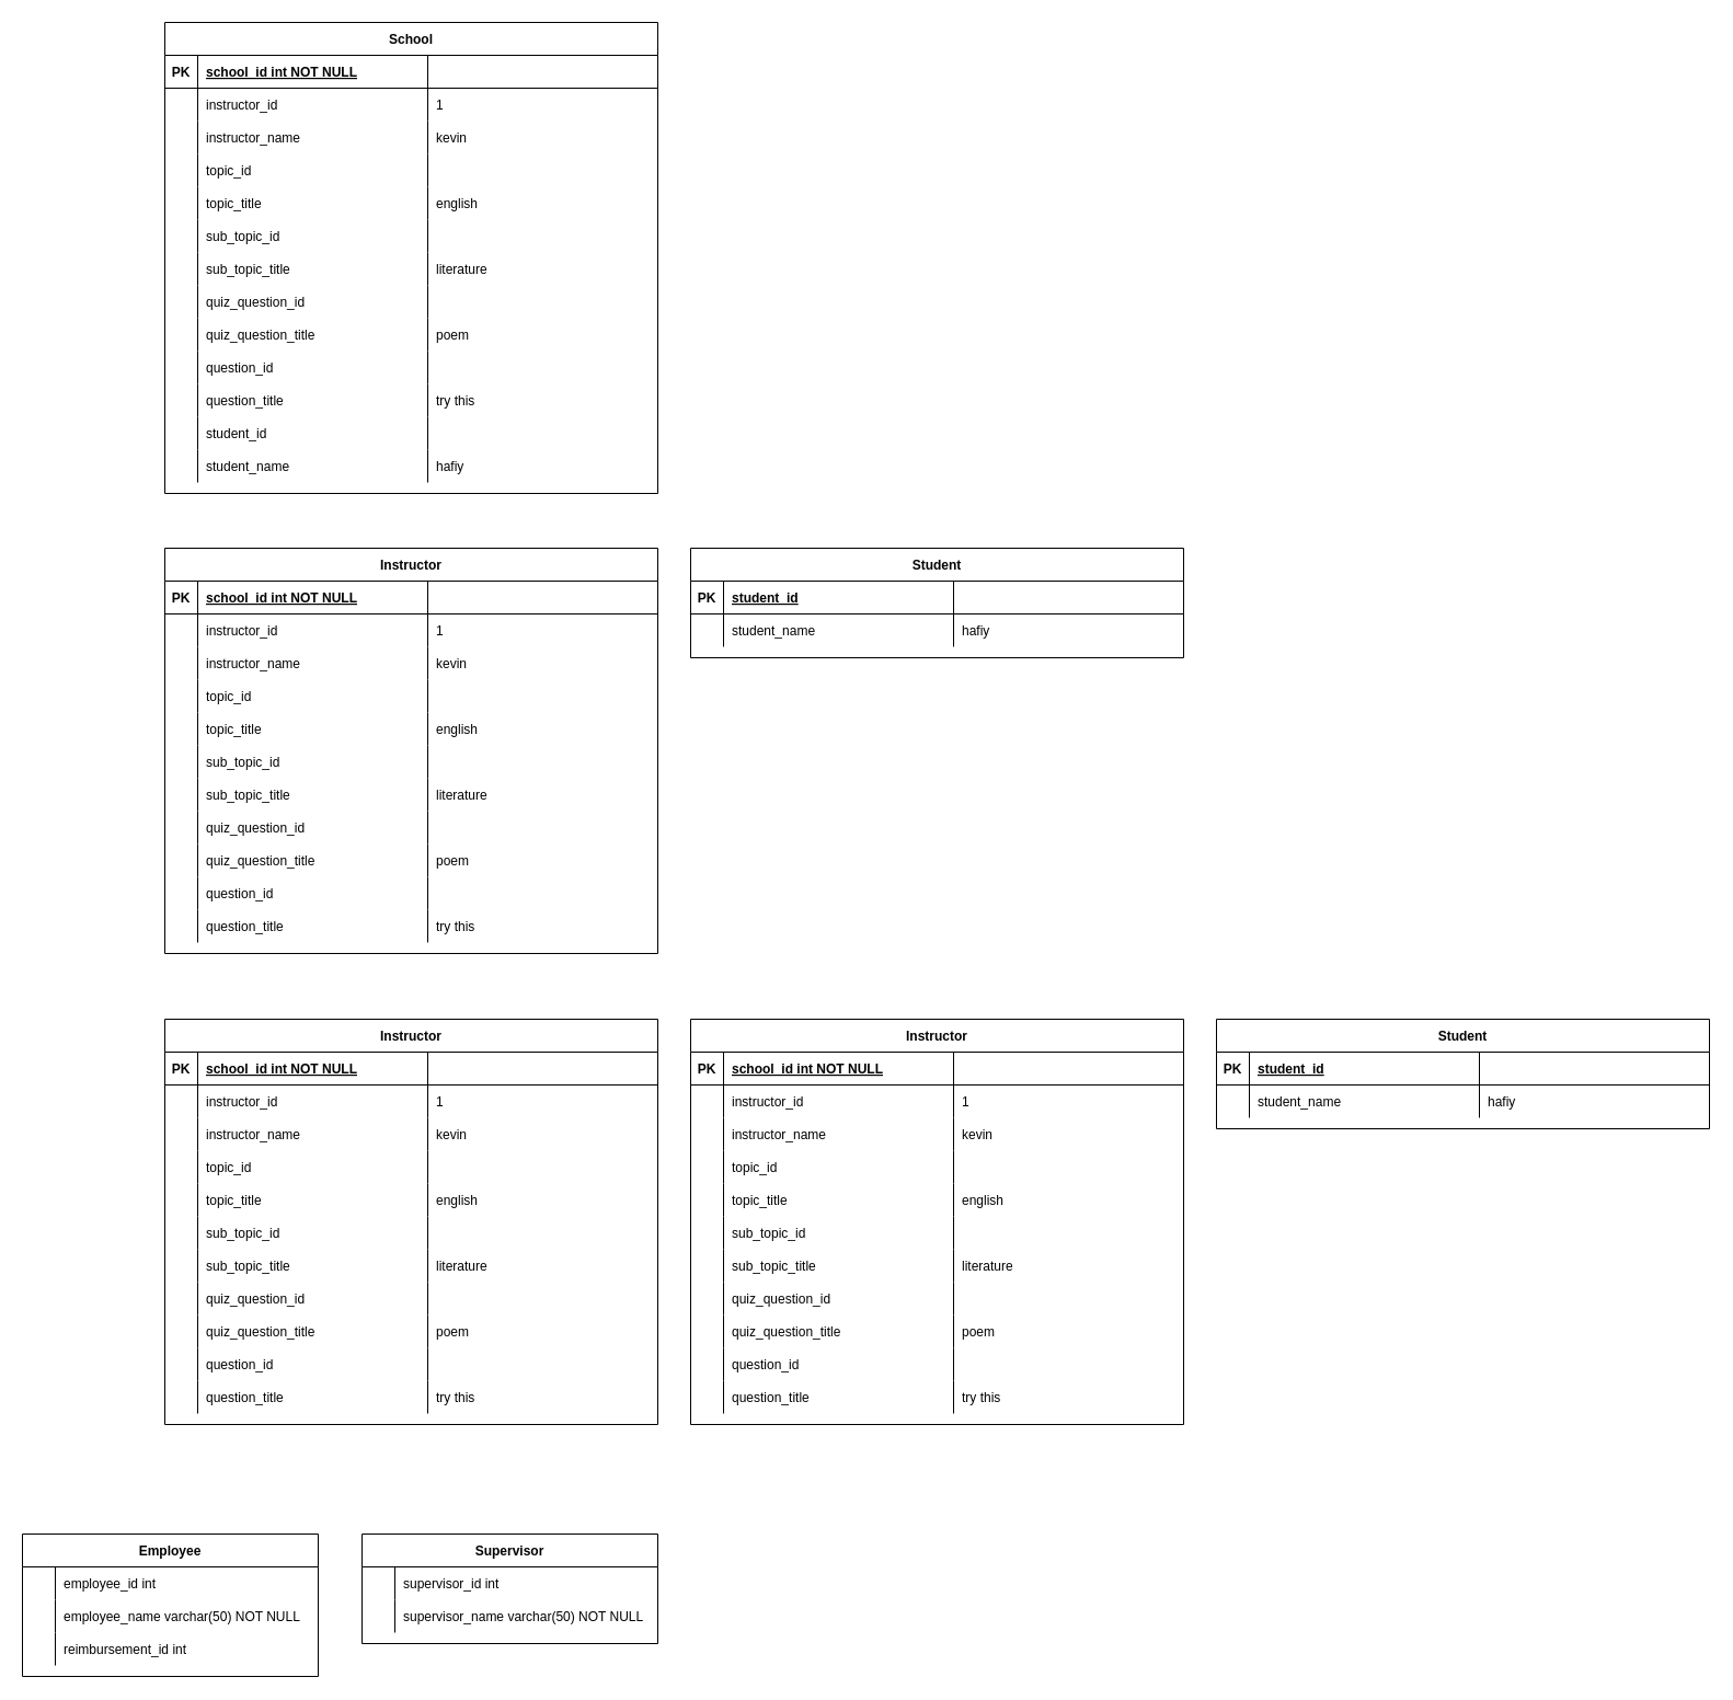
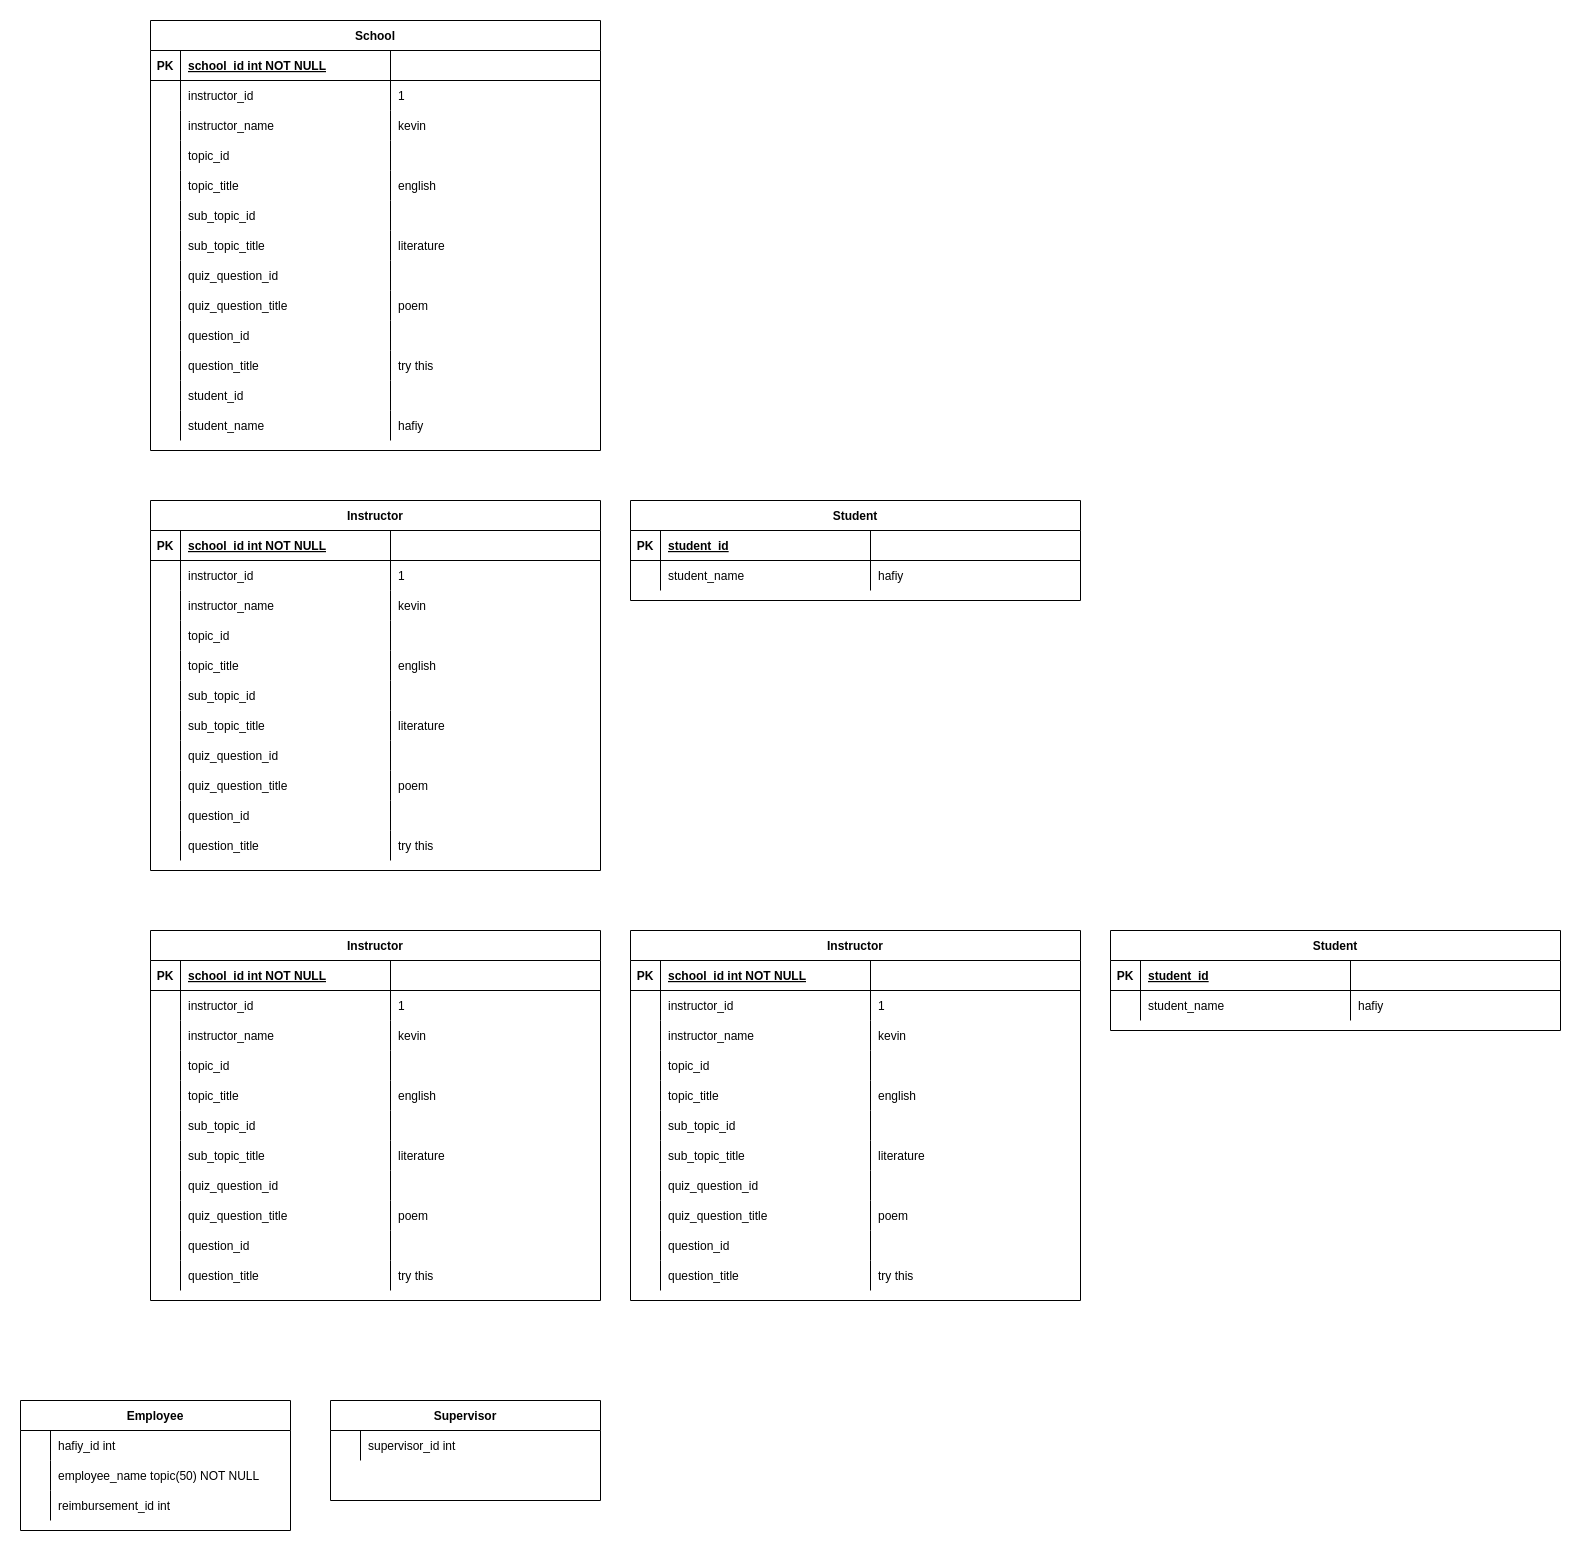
- <mxCell id="211" value="employee_id int" style="shape=partialRectangle;overflow=hidden;connectable=0;fillColor=none;top=0;left=0;bottom=0;right=0;align=left;spacingLeft=6;" vertex="1" parent="209"><mxGeometry x="30" width="240" height="30" as="geometry"><mxRectangle width="240" height="30" as="alternateBounds" /></mxGeometry></mxCell>
+ <mxCell id="211" value="hafiy_id int" style="shape=partialRectangle;overflow=hidden;connectable=0;fillColor=none;top=0;left=0;bottom=0;right=0;align=left;spacingLeft=6;" vertex="1" parent="209"><mxGeometry x="30" width="240" height="30" as="geometry"><mxRectangle width="240" height="30" as="alternateBounds" /></mxGeometry></mxCell>
- <mxCell id="214" value="employee_name varchar(50) NOT NULL" style="shape=partialRectangle;overflow=hidden;connectable=0;fillColor=none;top=0;left=0;bottom=0;right=0;align=left;spacingLeft=6;" vertex="1" parent="212"><mxGeometry x="30" width="240" height="30" as="geometry"><mxRectangle width="240" height="30" as="alternateBounds" /></mxGeometry></mxCell>
+ <mxCell id="214" value="employee_name topic(50) NOT NULL" style="shape=partialRectangle;overflow=hidden;connectable=0;fillColor=none;top=0;left=0;bottom=0;right=0;align=left;spacingLeft=6;" vertex="1" parent="212"><mxGeometry x="30" width="240" height="30" as="geometry"><mxRectangle width="240" height="30" as="alternateBounds" /></mxGeometry></mxCell>
- <mxCell id="224" value="supervisor_name varchar(50) NOT NULL" style="shape=partialRectangle;overflow=hidden;connectable=0;fillColor=none;top=0;left=0;bottom=0;right=0;align=left;spacingLeft=6;" vertex="1" parent="222"><mxGeometry x="30" width="240" height="30" as="geometry"><mxRectangle width="240" height="30" as="alternateBounds" /></mxGeometry></mxCell>
